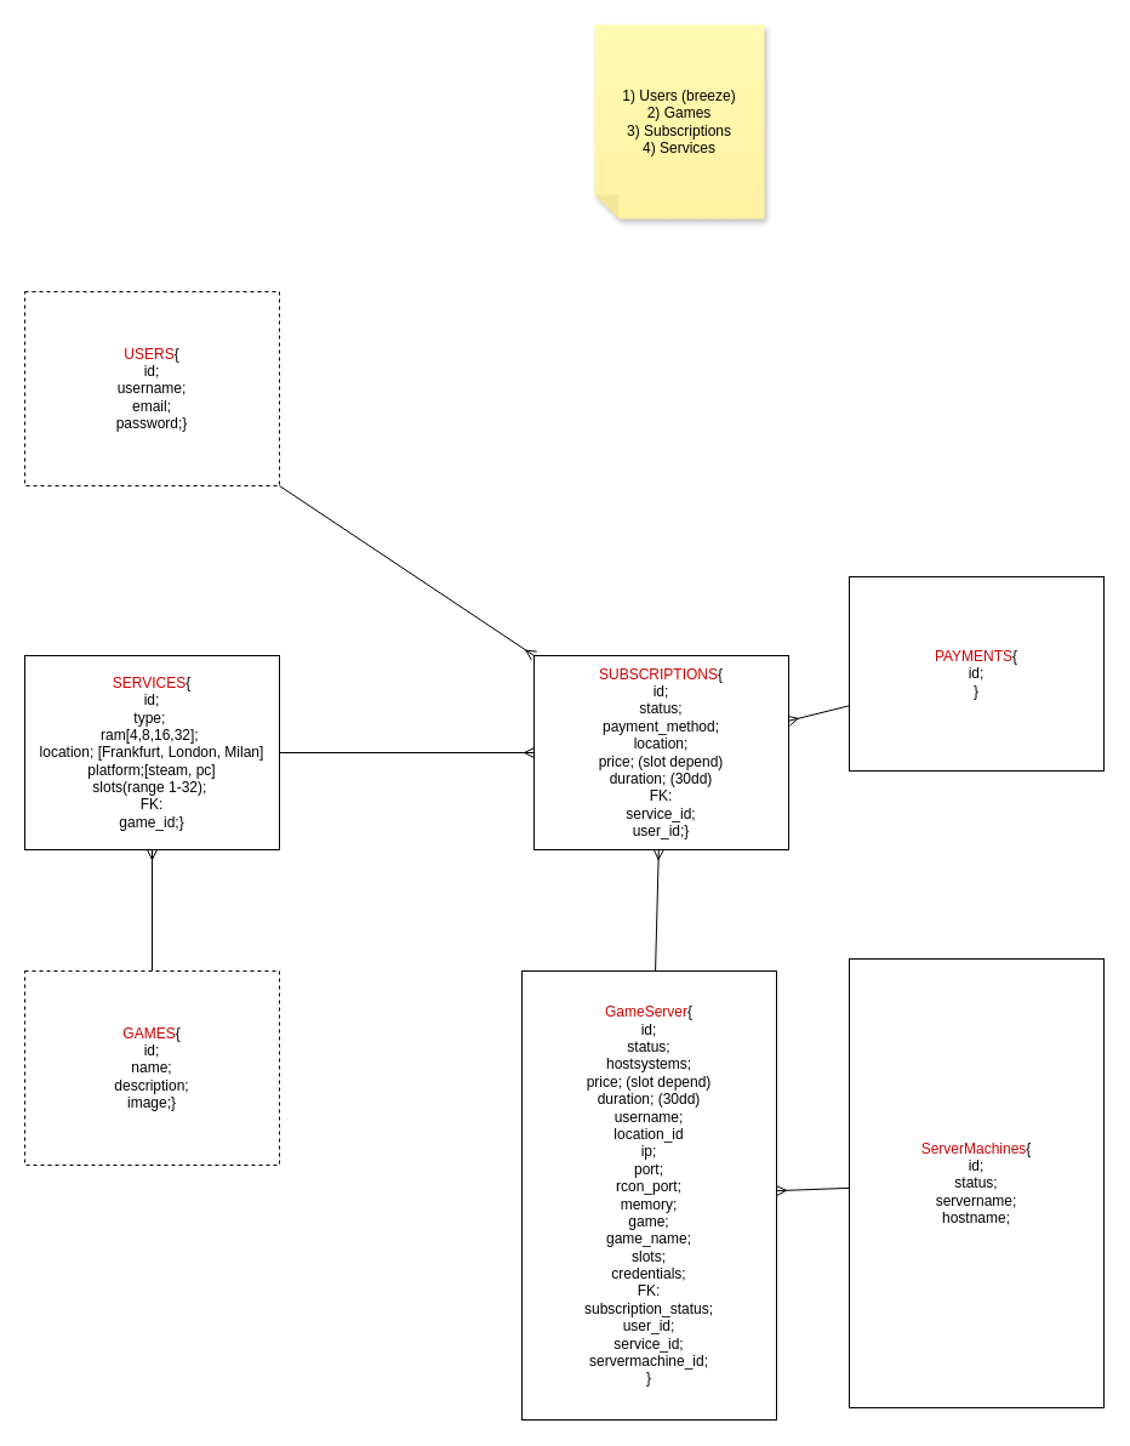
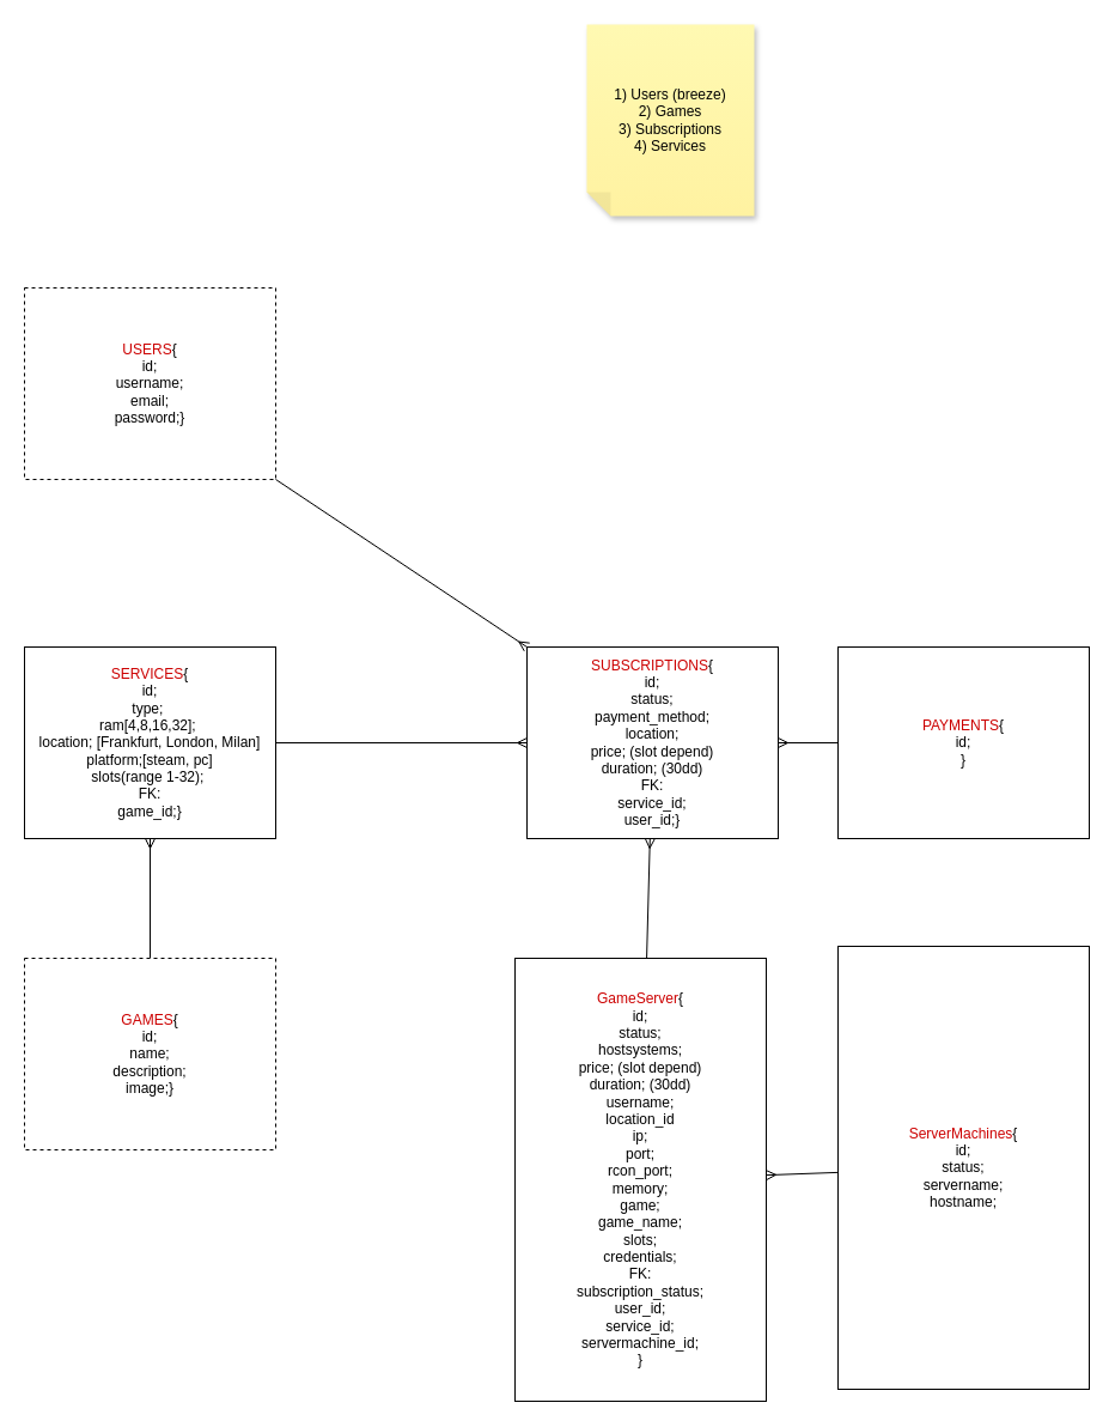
- <mxCell id="12" value="&lt;font color=&quot;#cc0000&quot;&gt;PAYMENTS&lt;/font&gt;{&lt;br&gt;id;&lt;br&gt;}" style="whiteSpace=wrap;html=1;" parent="1" vertex="1"><mxGeometry x="700" y="475" width="210" height="160" as="geometry" /></mxCell>
+ <mxCell id="12" value="&lt;font color=&quot;#cc0000&quot;&gt;PAYMENTS&lt;/font&gt;{&lt;br&gt;id;&lt;br&gt;}" style="whiteSpace=wrap;html=1;" parent="1" vertex="1"><mxGeometry x="700" y="540" width="210" height="160" as="geometry" /></mxCell>
